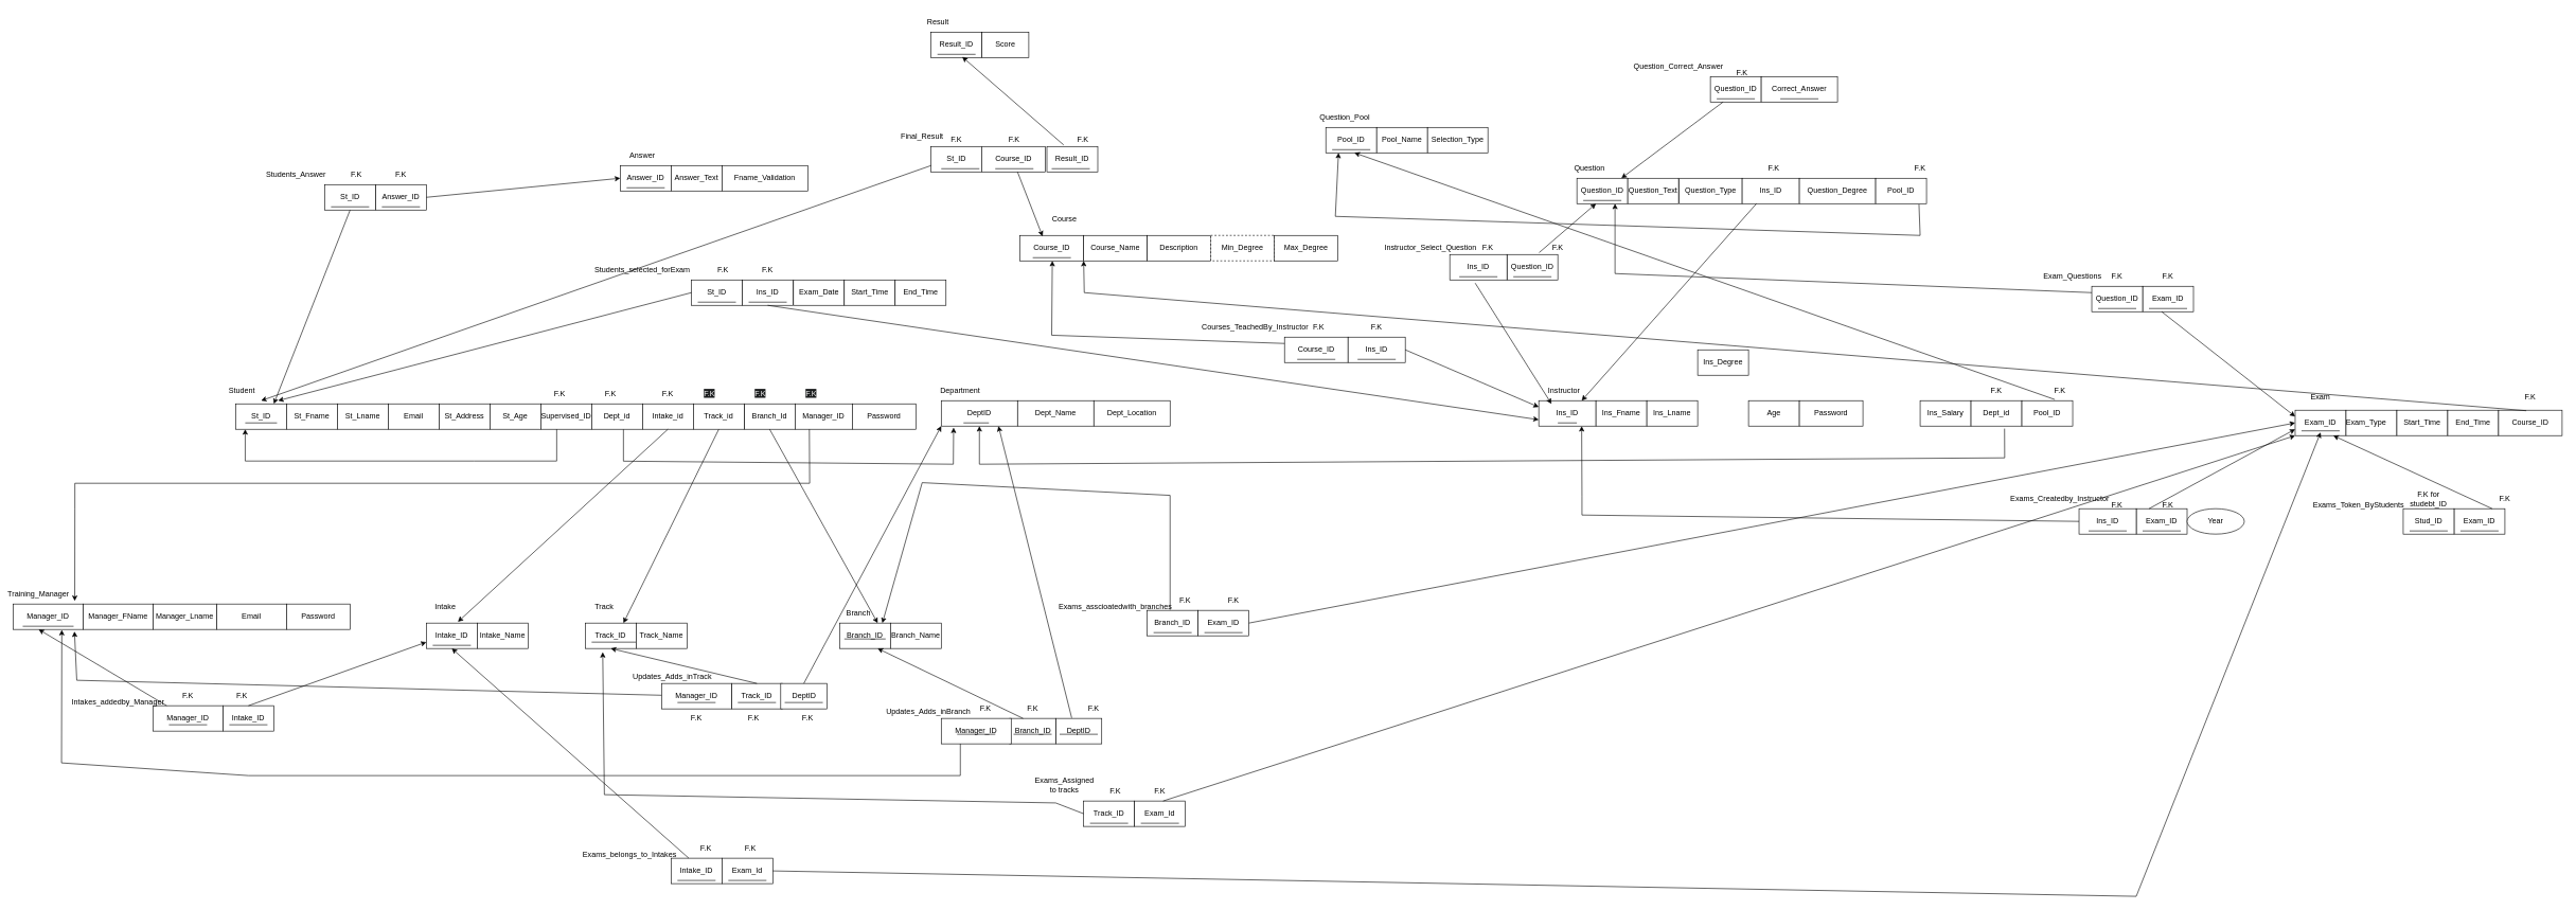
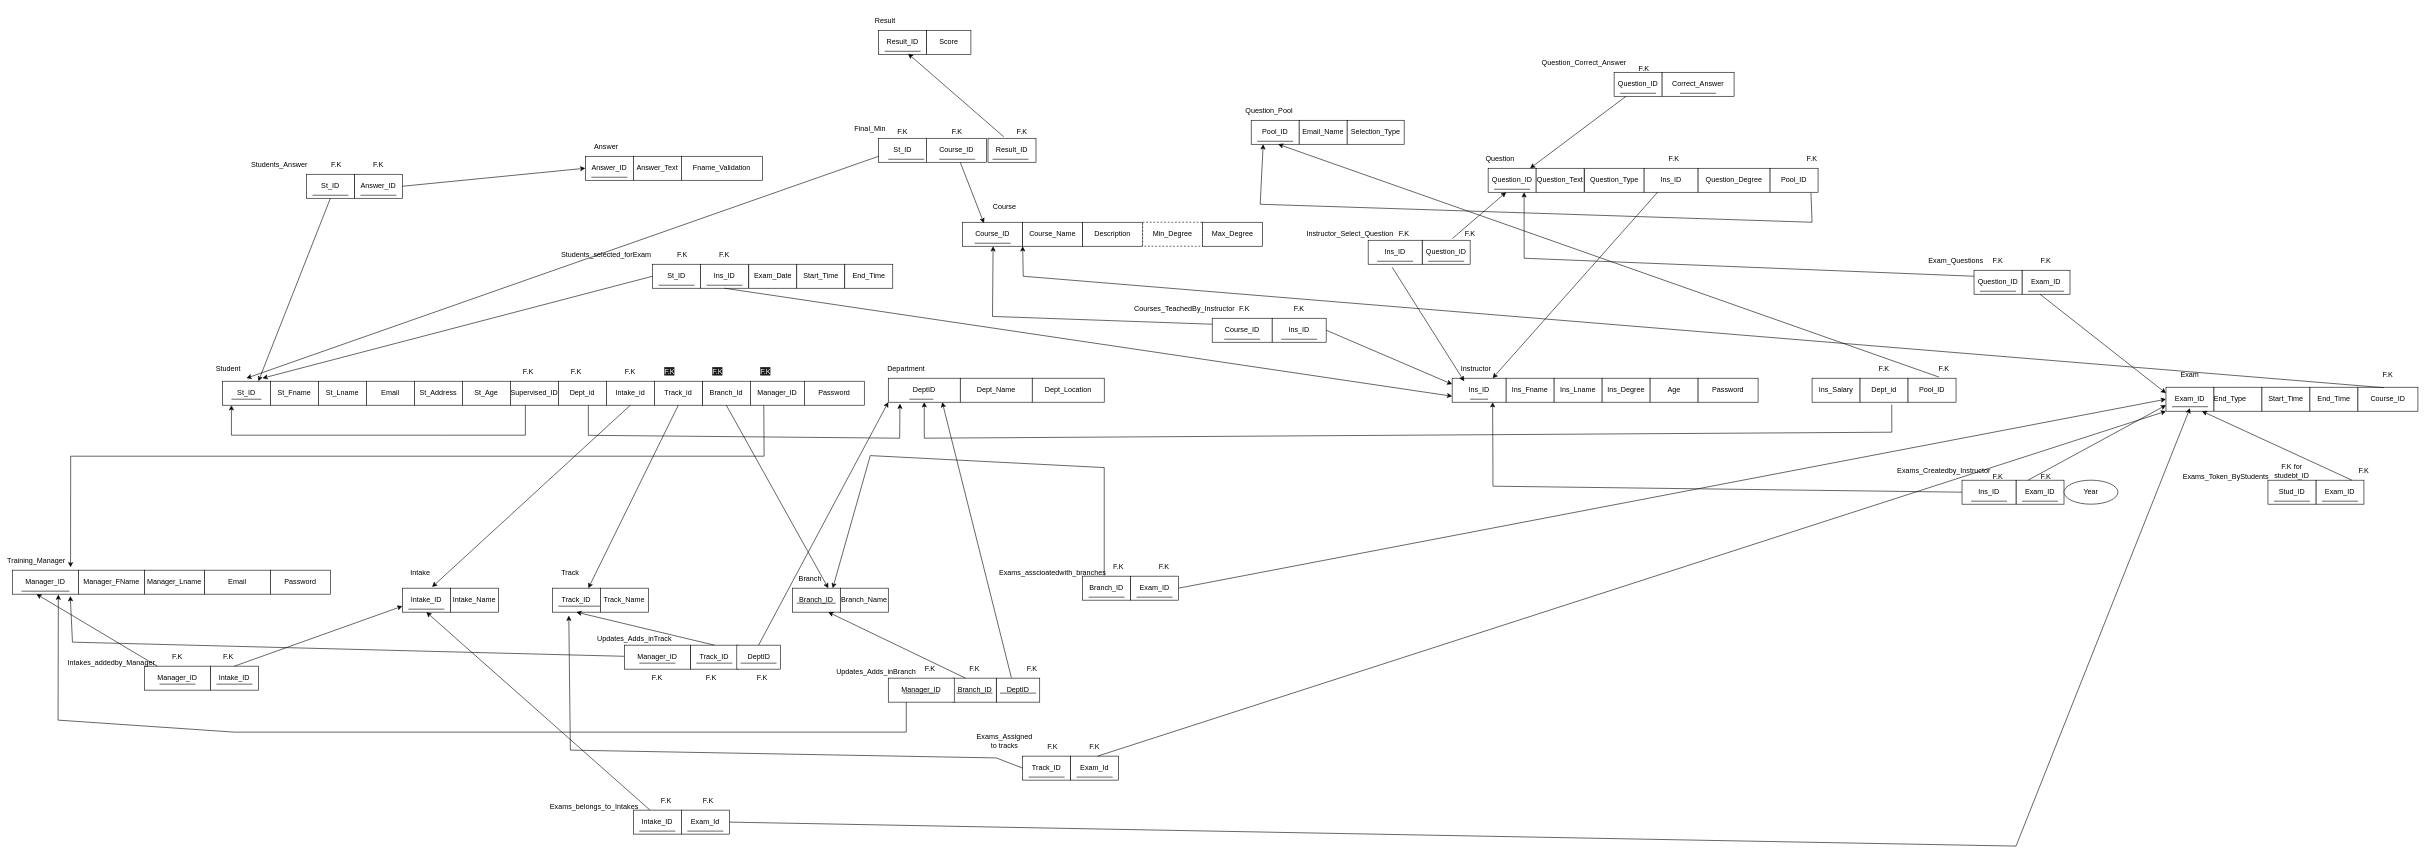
- <mxCell id="252" value="Final_Result" style="text;html=1;align=center;verticalAlign=middle;whiteSpace=wrap;rounded=0;" parent="1" vertex="1"><mxGeometry x="1420" y="200" width="60" height="30" as="geometry" /></mxCell>
+ <mxCell id="252" value="Final_Min" style="text;html=1;align=center;verticalAlign=middle;whiteSpace=wrap;rounded=0;" parent="1" vertex="1"><mxGeometry x="1420" y="200" width="60" height="30" as="geometry" /></mxCell>
- <mxCell id="159" value="Pool_Name" style="rounded=0;whiteSpace=wrap;html=1;" parent="1" vertex="1"><mxGeometry x="2165" y="200" width="80" height="40" as="geometry" /></mxCell>
+ <mxCell id="159" value="Email_Name" style="rounded=0;whiteSpace=wrap;html=1;" parent="1" vertex="1"><mxGeometry x="2165" y="200" width="80" height="40" as="geometry" /></mxCell>
- <mxCell id="11" value="Ins_Degree" style="rounded=0;whiteSpace=wrap;html=1;" parent="1" vertex="1"><mxGeometry x="2670" y="550" width="80" height="40" as="geometry" /></mxCell>
+ <mxCell id="11" value="Ins_Degree" style="rounded=0;whiteSpace=wrap;html=1;" parent="1" vertex="1"><mxGeometry x="2670" y="630" width="80" height="40" as="geometry" /></mxCell>
- <mxCell id="98" value="Exam_Type&lt;span style=&quot;white-space: pre;&quot;&gt;&#09;&lt;/span&gt;" style="rounded=0;whiteSpace=wrap;html=1;" parent="1" vertex="1"><mxGeometry x="3690" y="645" width="80" height="40" as="geometry" /></mxCell>
+ <mxCell id="98" value="End_Type&lt;span style=&quot;white-space: pre;&quot;&gt;&#09;&lt;/span&gt;" style="rounded=0;whiteSpace=wrap;html=1;" parent="1" vertex="1"><mxGeometry x="3690" y="645" width="80" height="40" as="geometry" /></mxCell>
